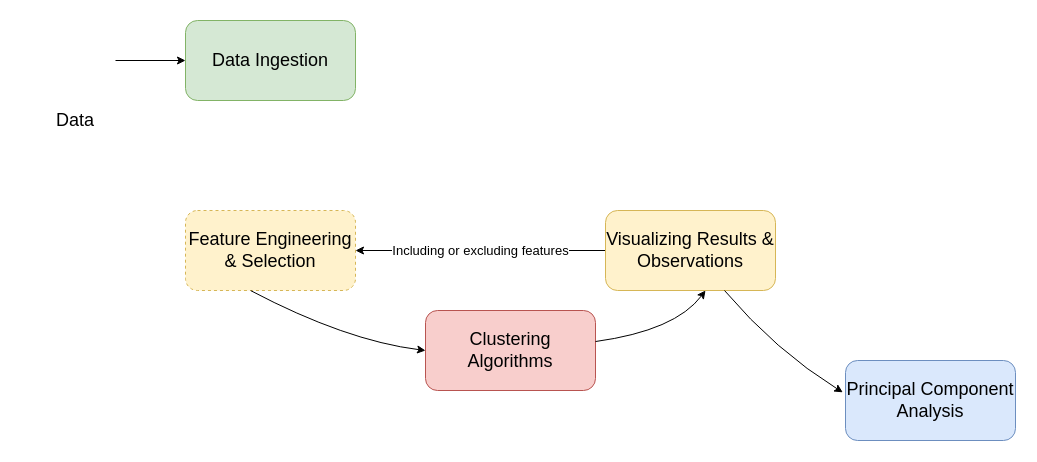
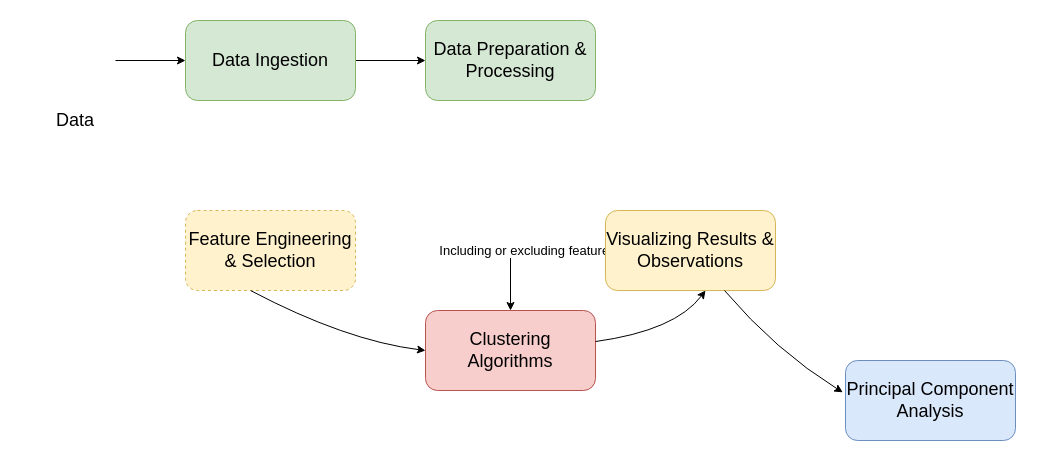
+ <mxCell id="4" style="edgeStyle=orthogonalEdgeStyle;rounded=0;orthogonalLoop=1;jettySize=auto;html=1;exitX=1;exitY=0.5;exitDx=0;exitDy=0;" parent="1" source="5" target="7" edge="1"><mxGeometry relative="1" as="geometry" /></mxCell>
+ <mxCell id="7" value="&lt;span style=&quot;font-size: 18px&quot;&gt;Data Preparation &amp;amp; Processing&lt;/span&gt;" style="rounded=1;whiteSpace=wrap;html=1;fillColor=#d5e8d4;strokeColor=#82b366;" parent="1" vertex="1"><mxGeometry x="425" y="20" width="170" height="80" as="geometry" /></mxCell>
- <mxCell id="10" value="&lt;font style=&quot;font-size: 13px&quot;&gt;Including or excluding features&lt;/font&gt;" style="edgeStyle=orthogonalEdgeStyle;rounded=0;orthogonalLoop=1;jettySize=auto;html=1;exitX=0;exitY=0.5;exitDx=0;exitDy=0;" parent="1" source="11" target="8" edge="1"><mxGeometry relative="1" as="geometry" /></mxCell>
+ <mxCell id="10" value="&lt;font style=&quot;font-size: 13px&quot;&gt;Including or excluding features&lt;/font&gt;" style="edgeStyle=orthogonalEdgeStyle;rounded=0;orthogonalLoop=1;jettySize=auto;html=1;exitX=0;exitY=0.5;exitDx=0;exitDy=0;" parent="1" source="11" target="9" edge="1"><mxGeometry relative="1" as="geometry" /></mxCell>
